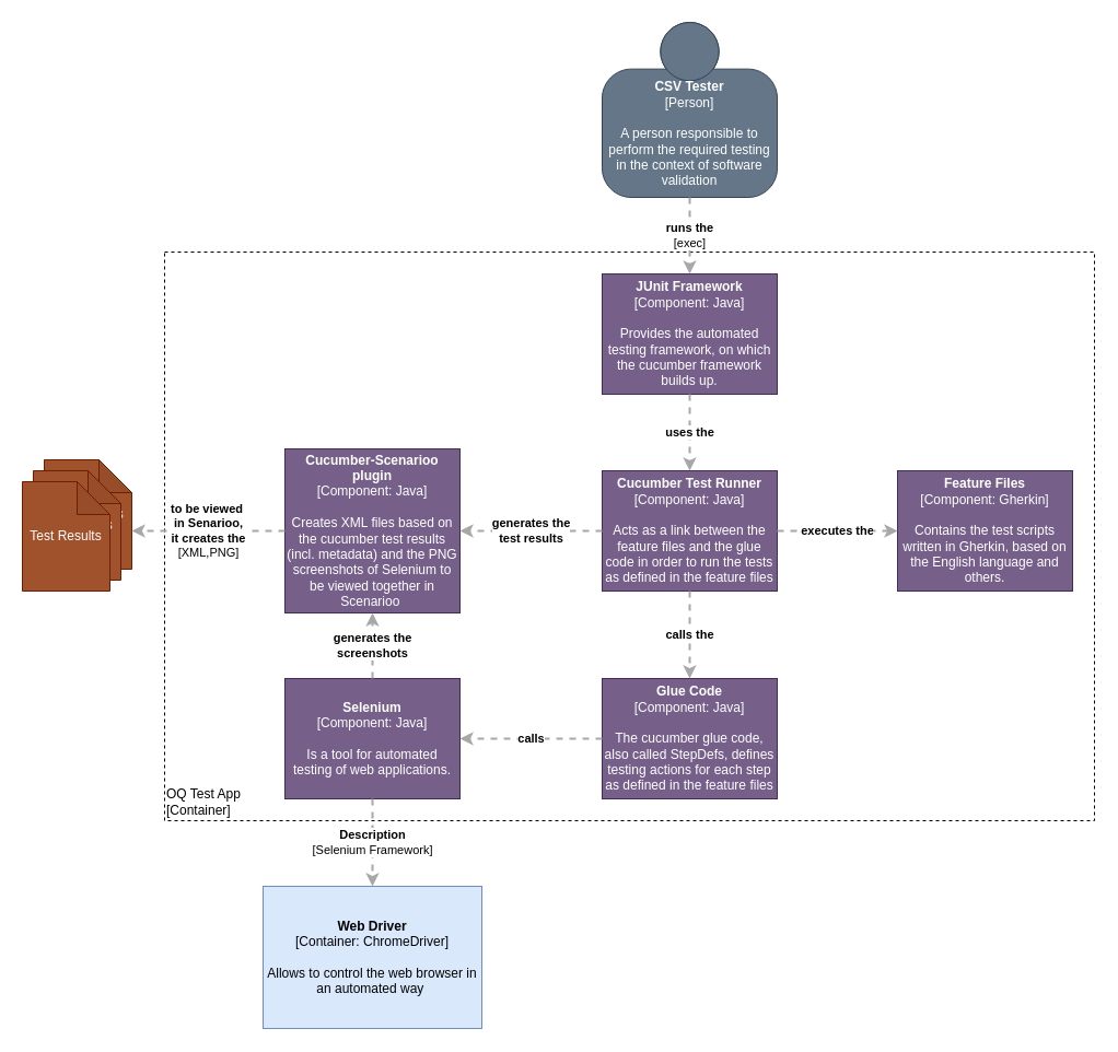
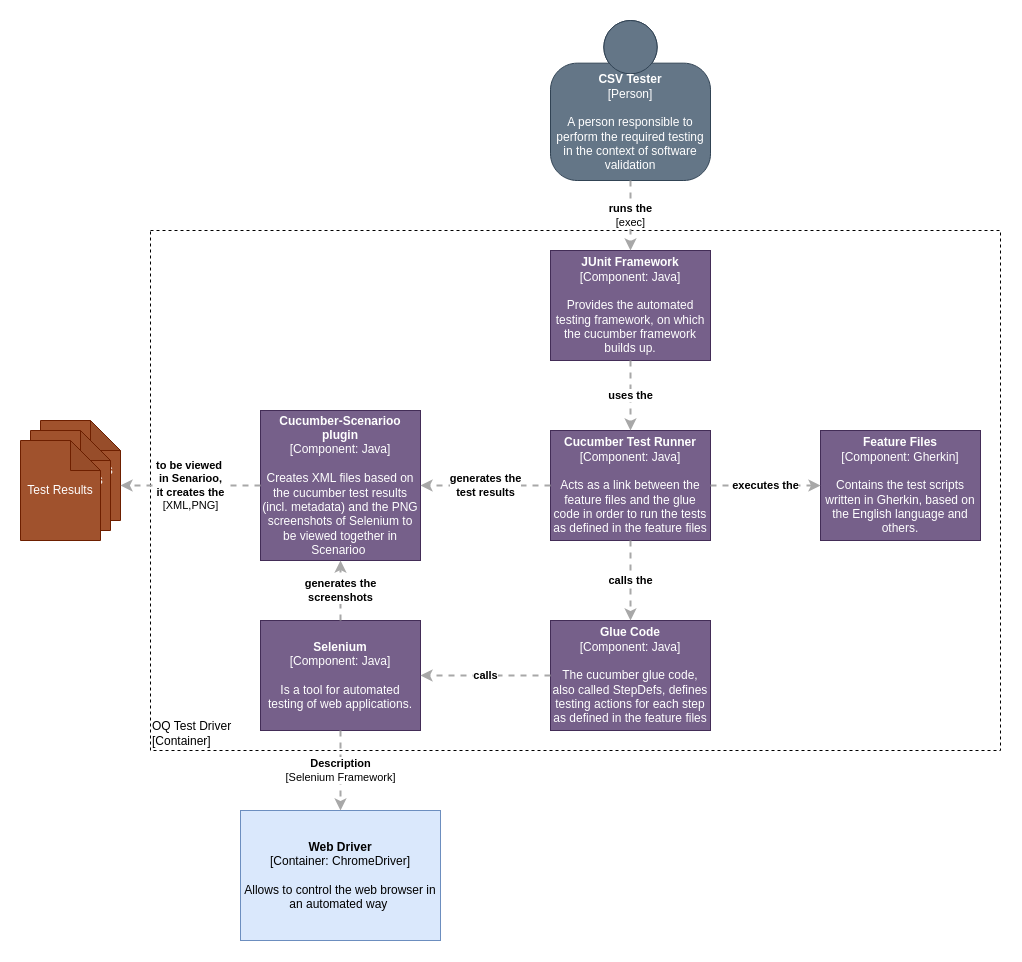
- <mxCell id="2" value="&lt;div style=&quot;text-align: left&quot;&gt;OQ Test App&lt;/div&gt;&lt;div style=&quot;text-align: left&quot;&gt;[Container]&lt;/div&gt;" style="rounded=0;whiteSpace=wrap;html=1;labelBackgroundColor=none;fillColor=none;fontColor=#000000;align=left;arcSize=5;strokeColor=#000000;verticalAlign=bottom;points=[[0.25,0,0],[0.5,0,0],[0.75,0,0],[1,0.25,0],[1,0.5,0],[1,0.75,0],[0.75,1,0],[0.5,1,0],[0.25,1,0],[0,0.75,0],[0,0.5,0],[0,0.25,0]];dashed=1;" parent="1" vertex="1"><mxGeometry x="150" y="230" width="850" height="520" as="geometry" /></mxCell>
+ <mxCell id="2" value="&lt;div style=&quot;text-align: left&quot;&gt;OQ Test Driver&lt;/div&gt;&lt;div style=&quot;text-align: left&quot;&gt;[Container]&lt;/div&gt;" style="rounded=0;whiteSpace=wrap;html=1;labelBackgroundColor=none;fillColor=none;fontColor=#000000;align=left;arcSize=5;strokeColor=#000000;verticalAlign=bottom;points=[[0.25,0,0],[0.5,0,0],[0.75,0,0],[1,0.25,0],[1,0.5,0],[1,0.75,0],[0.75,1,0],[0.5,1,0],[0.25,1,0],[0,0.75,0],[0,0.5,0],[0,0.25,0]];dashed=1;" parent="1" vertex="1"><mxGeometry x="150" y="230" width="850" height="520" as="geometry" /></mxCell>
